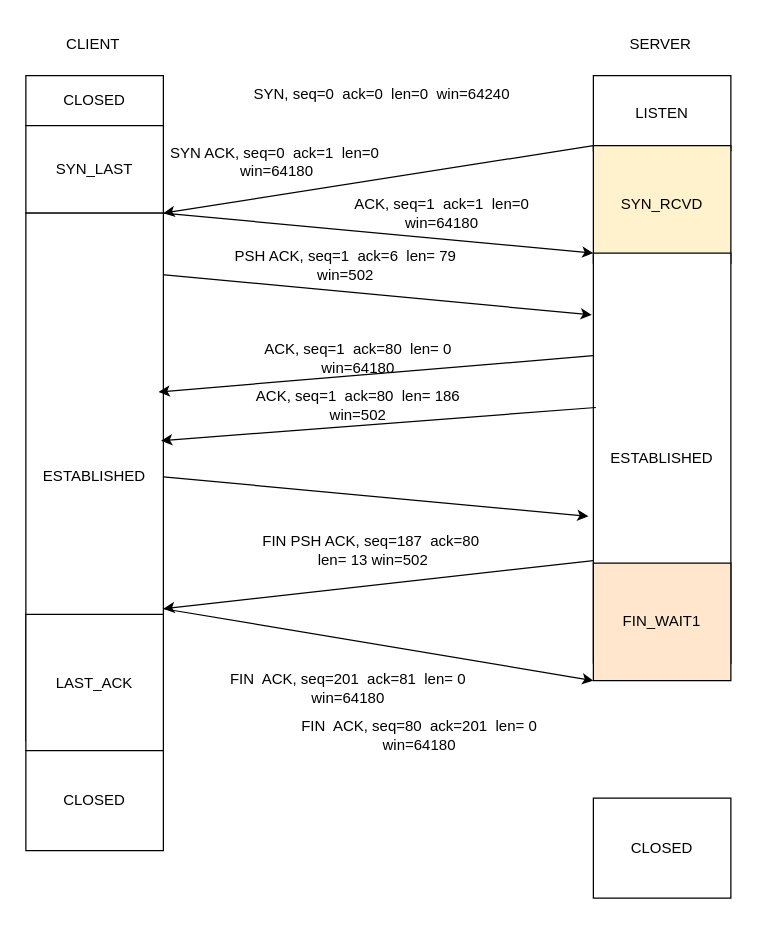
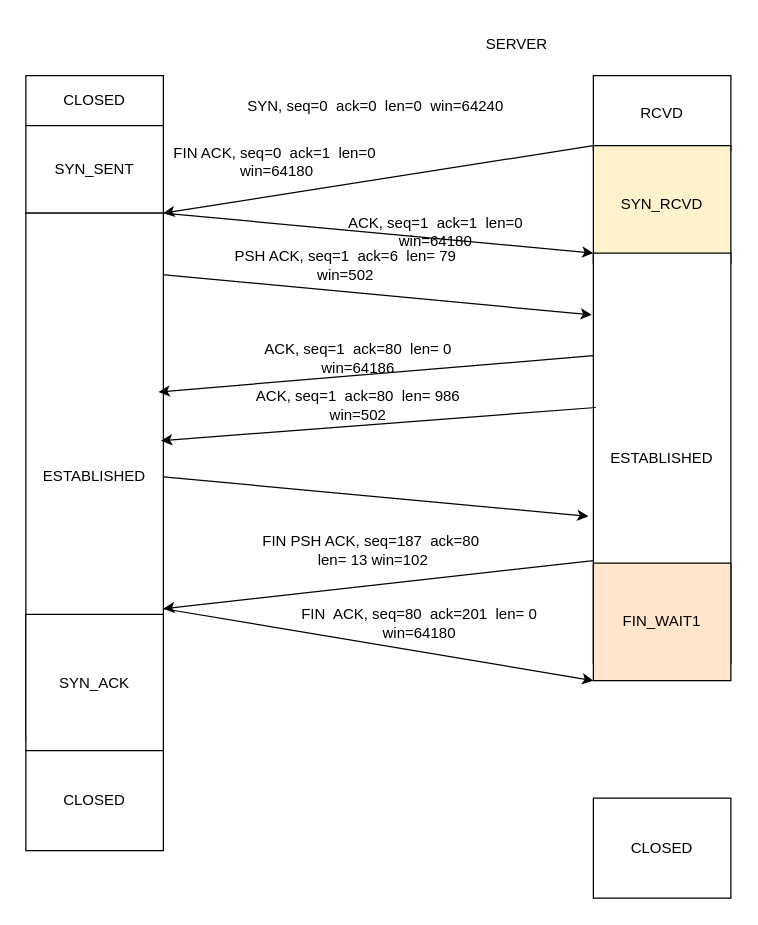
- <mxCell id="3" value="CLIENT" style="text;html=1;strokeColor=none;fillColor=none;align=center;verticalAlign=middle;whiteSpace=wrap;rounded=0;" vertex="1" parent="1"><mxGeometry x="44" y="20" width="60" height="30" as="geometry" /></mxCell>
- <mxCell id="5" value="SERVER" style="text;html=1;strokeColor=none;fillColor=none;align=center;verticalAlign=middle;whiteSpace=wrap;rounded=0;" vertex="1" parent="1"><mxGeometry x="498" y="20" width="60" height="30" as="geometry" /></mxCell>
+ <mxCell id="5" value="SERVER" style="text;html=1;strokeColor=none;fillColor=none;align=center;verticalAlign=middle;whiteSpace=wrap;rounded=0;" vertex="1" parent="1"><mxGeometry x="383" y="20" width="60" height="30" as="geometry" /></mxCell>
- <mxCell id="17" value="SYN, seq=0&amp;nbsp; ack=0&amp;nbsp; len=0&amp;nbsp; win=64240" style="text;html=1;strokeColor=none;fillColor=none;align=center;verticalAlign=middle;whiteSpace=wrap;rounded=0;" vertex="1" parent="1"><mxGeometry x="150" y="60" width="310" height="30" as="geometry" /></mxCell>
+ <mxCell id="17" value="SYN, seq=0&amp;nbsp; ack=0&amp;nbsp; len=0&amp;nbsp; win=64240" style="text;html=1;strokeColor=none;fillColor=none;align=center;verticalAlign=middle;whiteSpace=wrap;rounded=0;" vertex="1" parent="1"><mxGeometry x="145" y="70" width="310" height="30" as="geometry" /></mxCell>
- <mxCell id="4" value="LISTEN" style="rounded=0;whiteSpace=wrap;html=1;" vertex="1" parent="1"><mxGeometry x="474" y="60" width="110" height="60" as="geometry" /></mxCell>
+ <mxCell id="4" value="RCVD" style="rounded=0;whiteSpace=wrap;html=1;" vertex="1" parent="1"><mxGeometry x="474" y="60" width="110" height="60" as="geometry" /></mxCell>
- <mxCell id="18" value="SYN ACK, seq=0&amp;nbsp; ack=1&amp;nbsp; len=0&amp;nbsp; win=64180" style="text;html=1;strokeColor=none;fillColor=none;align=center;verticalAlign=middle;whiteSpace=wrap;rounded=0;" vertex="1" parent="1"><mxGeometry x="119" y="119" width="204" height="20" as="geometry" /></mxCell>
+ <mxCell id="18" value="FIN ACK, seq=0&amp;nbsp; ack=1&amp;nbsp; len=0&amp;nbsp; win=64180" style="text;html=1;strokeColor=none;fillColor=none;align=center;verticalAlign=middle;whiteSpace=wrap;rounded=0;" vertex="1" parent="1"><mxGeometry x="119" y="119" width="204" height="20" as="geometry" /></mxCell>
- <mxCell id="6" value="SYN_LAST" style="rounded=0;whiteSpace=wrap;html=1;" vertex="1" parent="1"><mxGeometry x="20" y="100" width="110" height="70" as="geometry" /></mxCell>
+ <mxCell id="6" value="SYN_SENT" style="rounded=0;whiteSpace=wrap;html=1;" vertex="1" parent="1"><mxGeometry x="20" y="100" width="110" height="70" as="geometry" /></mxCell>
- <mxCell id="19" value="&amp;nbsp;ACK, seq=1&amp;nbsp; ack=1&amp;nbsp; len=0&amp;nbsp; win=64180" style="text;html=1;strokeColor=none;fillColor=none;align=center;verticalAlign=middle;whiteSpace=wrap;rounded=0;" vertex="1" parent="1"><mxGeometry x="251" y="160" width="204" height="20" as="geometry" /></mxCell>
+ <mxCell id="19" value="&amp;nbsp;ACK, seq=1&amp;nbsp; ack=1&amp;nbsp; len=0&amp;nbsp; win=64180" style="text;html=1;strokeColor=none;fillColor=none;align=center;verticalAlign=middle;whiteSpace=wrap;rounded=0;" vertex="1" parent="1"><mxGeometry x="246" y="175" width="204" height="20" as="geometry" /></mxCell>
- <mxCell id="21" value="ACK, seq=1&amp;nbsp; ack=80&amp;nbsp; len= 0 win=64180" style="text;html=1;strokeColor=none;fillColor=none;align=center;verticalAlign=middle;whiteSpace=wrap;rounded=0;" vertex="1" parent="1"><mxGeometry x="184" y="276" width="204" height="20" as="geometry" /></mxCell>
+ <mxCell id="21" value="ACK, seq=1&amp;nbsp; ack=80&amp;nbsp; len= 0 win=64186" style="text;html=1;strokeColor=none;fillColor=none;align=center;verticalAlign=middle;whiteSpace=wrap;rounded=0;" vertex="1" parent="1"><mxGeometry x="184" y="276" width="204" height="20" as="geometry" /></mxCell>
- <mxCell id="23" value="ACK, seq=1&amp;nbsp; ack=80&amp;nbsp; len= 186 win=502" style="text;html=1;strokeColor=none;fillColor=none;align=center;verticalAlign=middle;whiteSpace=wrap;rounded=0;" vertex="1" parent="1"><mxGeometry x="184" y="314" width="204" height="20" as="geometry" /></mxCell>
+ <mxCell id="23" value="ACK, seq=1&amp;nbsp; ack=80&amp;nbsp; len= 986 win=502" style="text;html=1;strokeColor=none;fillColor=none;align=center;verticalAlign=middle;whiteSpace=wrap;rounded=0;" vertex="1" parent="1"><mxGeometry x="184" y="314" width="204" height="20" as="geometry" /></mxCell>
- <mxCell id="24" value="FIN PSH ACK, seq=187&amp;nbsp; ack=80&amp;nbsp; len= 13 win=502" style="text;html=1;strokeColor=none;fillColor=none;align=center;verticalAlign=middle;whiteSpace=wrap;rounded=0;" vertex="1" parent="1"><mxGeometry x="196" y="430" width="204" height="20" as="geometry" /></mxCell>
+ <mxCell id="24" value="FIN PSH ACK, seq=187&amp;nbsp; ack=80&amp;nbsp; len= 13 win=102" style="text;html=1;strokeColor=none;fillColor=none;align=center;verticalAlign=middle;whiteSpace=wrap;rounded=0;" vertex="1" parent="1"><mxGeometry x="196" y="430" width="204" height="20" as="geometry" /></mxCell>
- <mxCell id="27" value="LAST_ACK" style="rounded=0;whiteSpace=wrap;html=1;" vertex="1" parent="1"><mxGeometry x="20" y="491" width="110" height="109" as="geometry" /></mxCell>
+ <mxCell id="27" value="SYN_ACK" style="rounded=0;whiteSpace=wrap;html=1;" vertex="1" parent="1"><mxGeometry x="20" y="491" width="110" height="109" as="geometry" /></mxCell>
- <mxCell id="28" value="FIN&amp;nbsp; ACK, seq=201&amp;nbsp; ack=81&amp;nbsp; len= 0 win=64180" style="text;html=1;strokeColor=none;fillColor=none;align=center;verticalAlign=middle;whiteSpace=wrap;rounded=0;" vertex="1" parent="1"><mxGeometry x="176" y="540" width="204" height="20" as="geometry" /></mxCell>
- <mxCell id="26" value="FIN&amp;nbsp; ACK, seq=80&amp;nbsp; ack=201&amp;nbsp; len= 0 win=64180" style="text;html=1;strokeColor=none;fillColor=none;align=center;verticalAlign=middle;whiteSpace=wrap;rounded=0;" vertex="1" parent="1"><mxGeometry x="233" y="578" width="204" height="20" as="geometry" /></mxCell>
+ <mxCell id="26" value="FIN&amp;nbsp; ACK, seq=80&amp;nbsp; ack=201&amp;nbsp; len= 0 win=64180" style="text;html=1;strokeColor=none;fillColor=none;align=center;verticalAlign=middle;whiteSpace=wrap;rounded=0;" vertex="1" parent="1"><mxGeometry x="233" y="488" width="204" height="20" as="geometry" /></mxCell>
